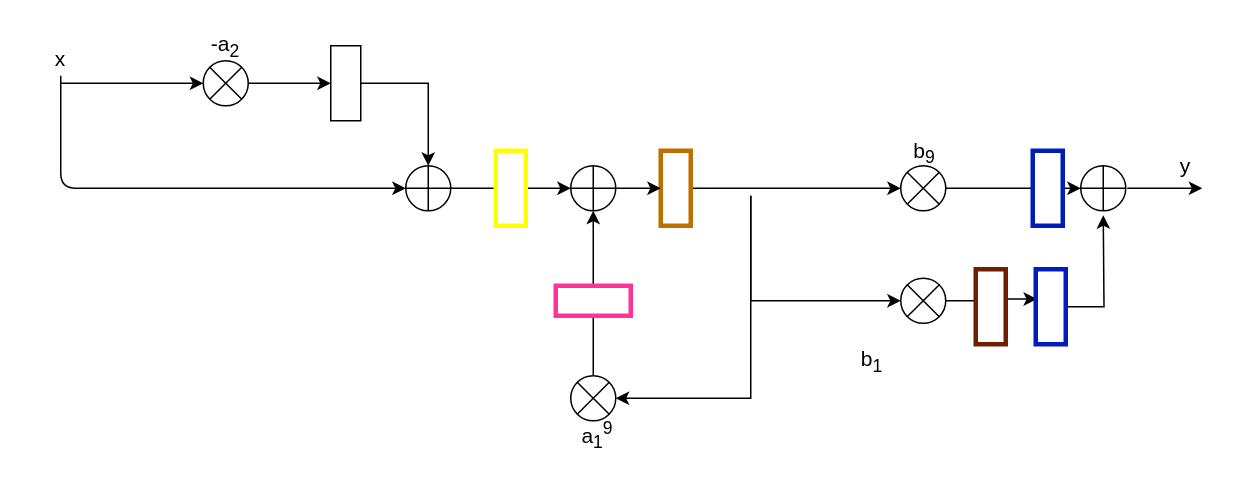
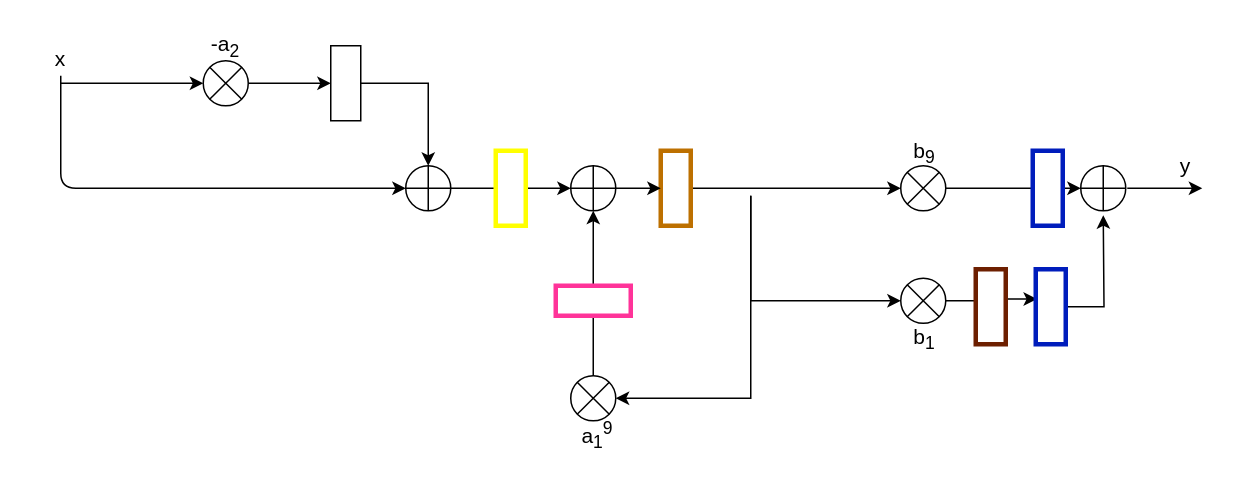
- <mxCell id="32" value="&lt;font style=&quot;font-size: 14px&quot;&gt;b&lt;sub&gt;1&lt;/sub&gt;&lt;/font&gt;" style="text;html=1;strokeColor=none;fillColor=none;align=center;verticalAlign=middle;whiteSpace=wrap;rounded=0;" vertex="1" parent="1"><mxGeometry x="561" y="230" width="40" height="20" as="geometry" /></mxCell>
+ <mxCell id="32" value="&lt;font style=&quot;font-size: 14px&quot;&gt;b&lt;sub&gt;1&lt;/sub&gt;&lt;/font&gt;" style="text;html=1;strokeColor=none;fillColor=none;align=center;verticalAlign=middle;whiteSpace=wrap;rounded=0;" vertex="1" parent="1"><mxGeometry x="596" y="215" width="40" height="20" as="geometry" /></mxCell>
